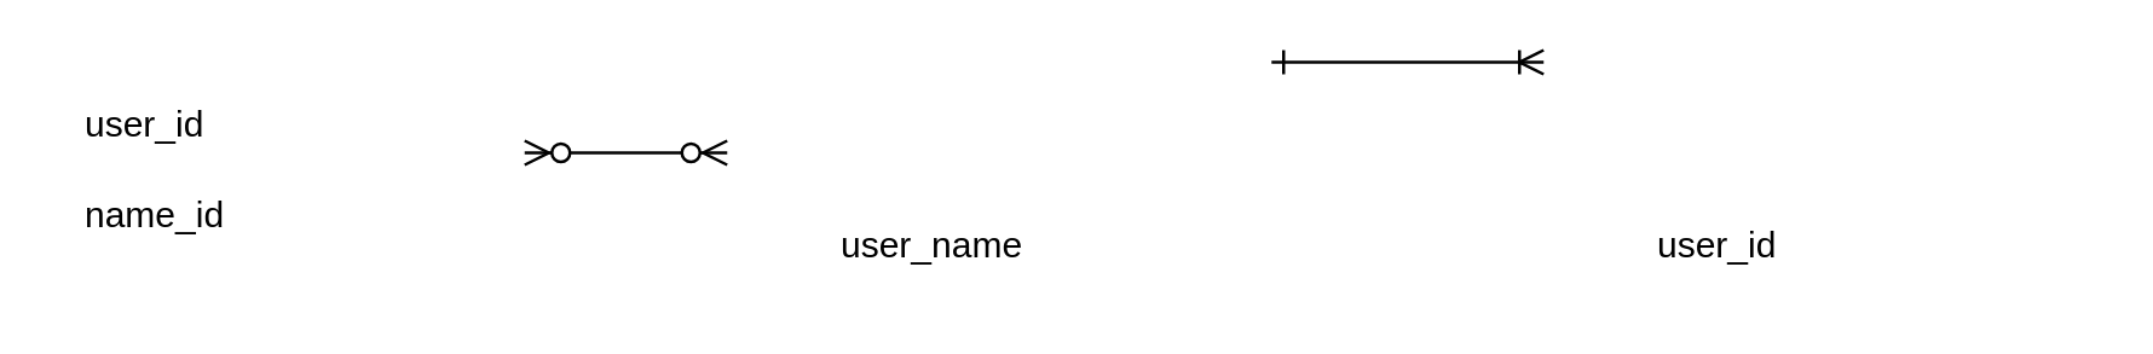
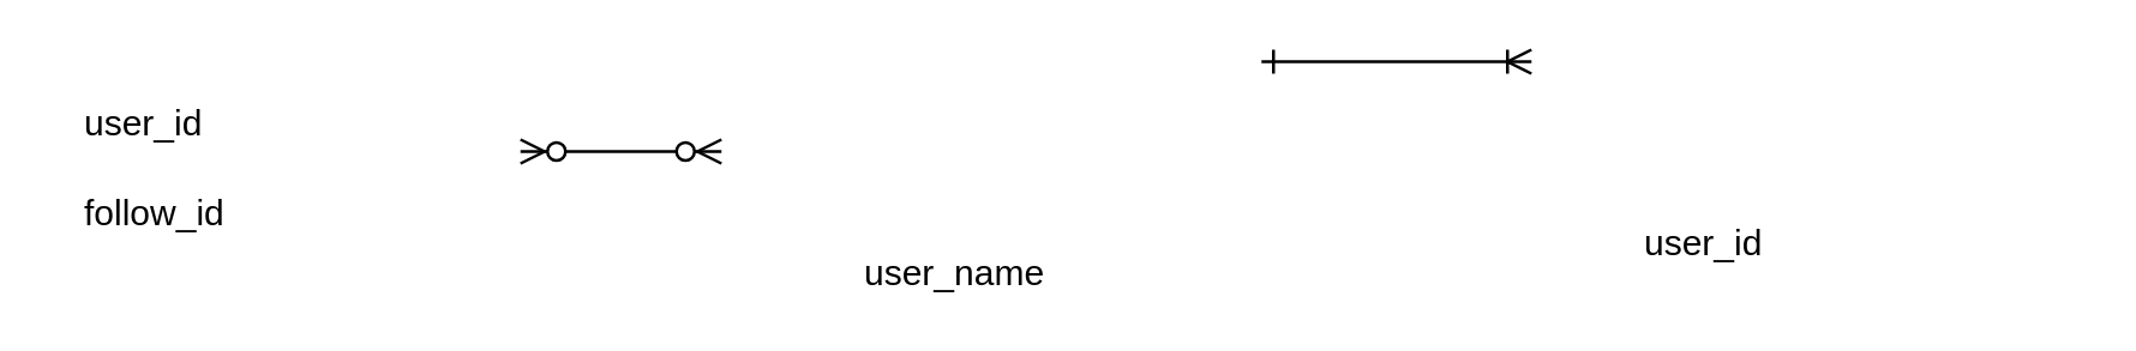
- <mxCell id="6" value="name_id" style="shape=partialRectangle;connectable=0;fillColor=none;top=0;left=0;bottom=0;right=0;align=left;spacingLeft=6;overflow=hidden;" parent="1" vertex="1"><mxGeometry x="20" y="55" width="150" height="30" as="geometry" /></mxCell>
+ <mxCell id="6" value="follow_id" style="shape=partialRectangle;connectable=0;fillColor=none;top=0;left=0;bottom=0;right=0;align=left;spacingLeft=6;overflow=hidden;" parent="1" vertex="1"><mxGeometry x="20" y="55" width="150" height="30" as="geometry" /></mxCell>
- <mxCell id="2" value="user_name" style="shape=partialRectangle;connectable=0;fillColor=none;top=0;left=0;bottom=0;right=0;align=left;spacingLeft=6;overflow=hidden;" parent="1" vertex="1"><mxGeometry x="270" y="65" width="150" height="30" as="geometry" /></mxCell>
+ <mxCell id="2" value="user_name" style="shape=partialRectangle;connectable=0;fillColor=none;top=0;left=0;bottom=0;right=0;align=left;spacingLeft=6;overflow=hidden;" parent="1" vertex="1"><mxGeometry x="280" y="75" width="150" height="30" as="geometry" /></mxCell>
